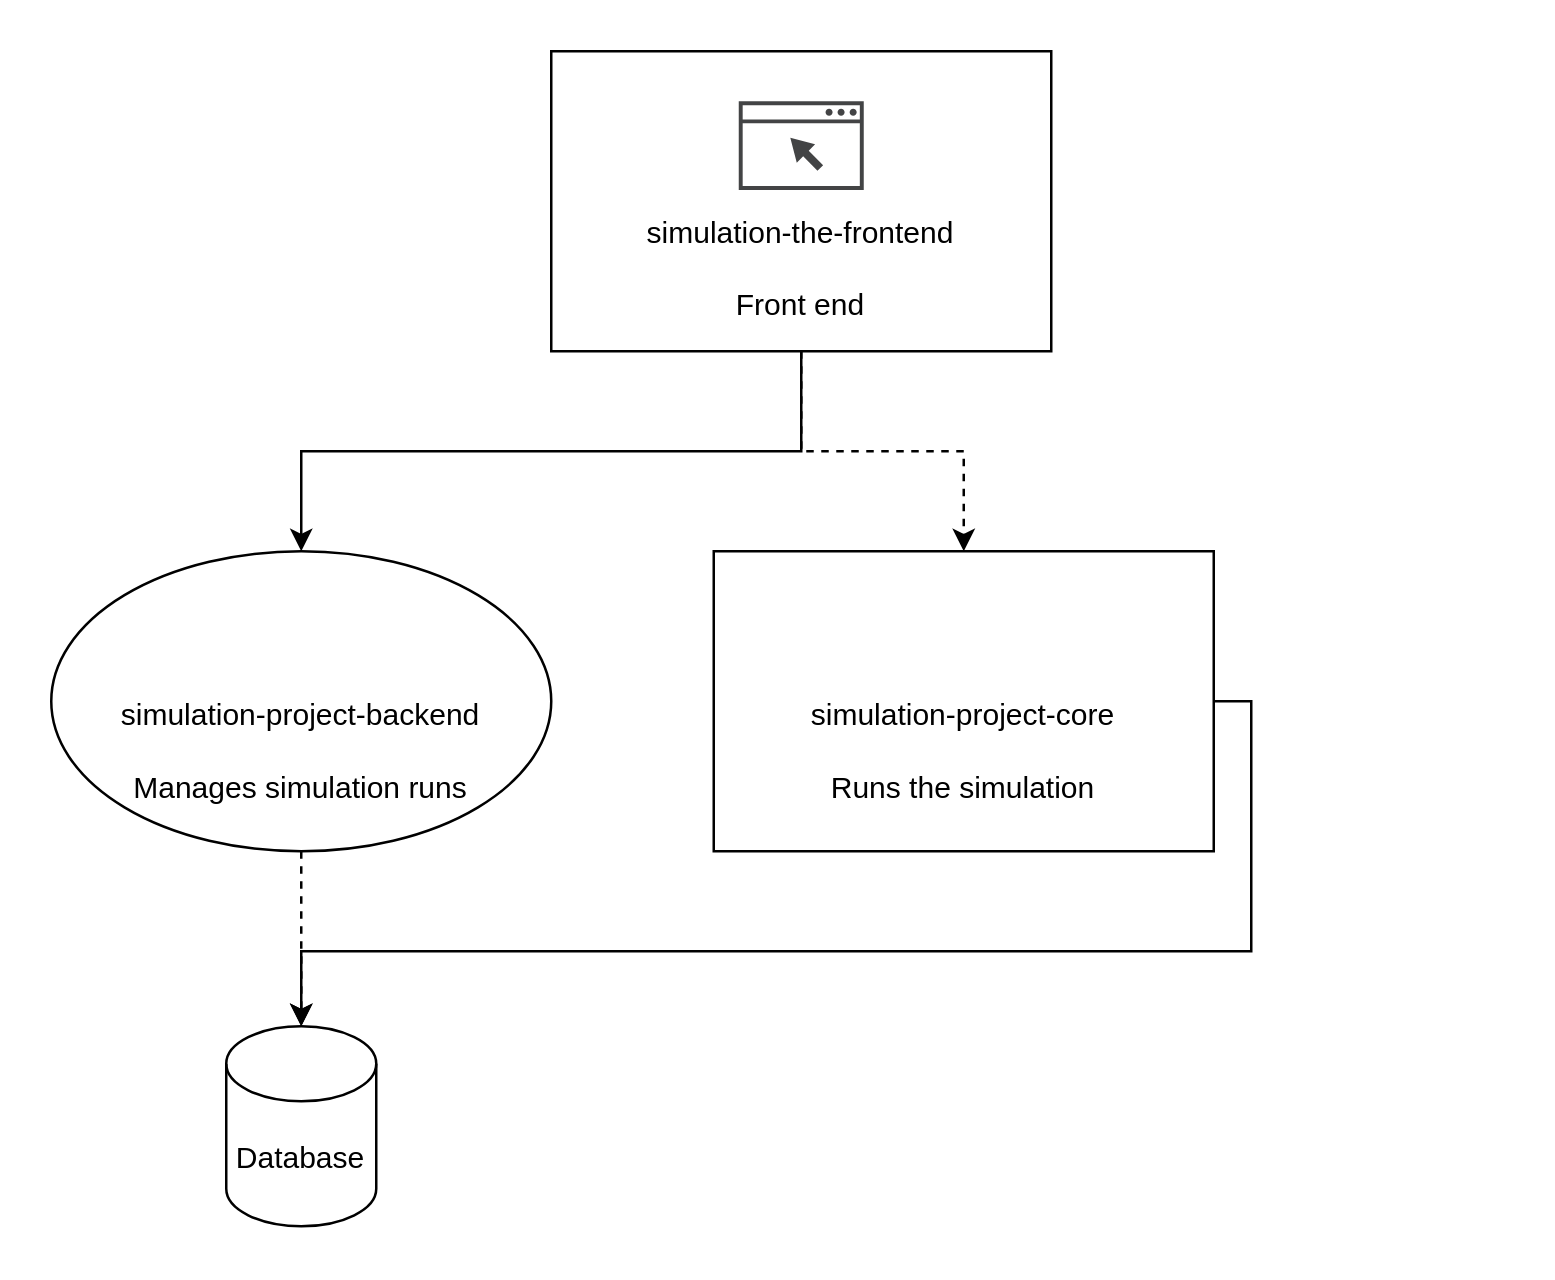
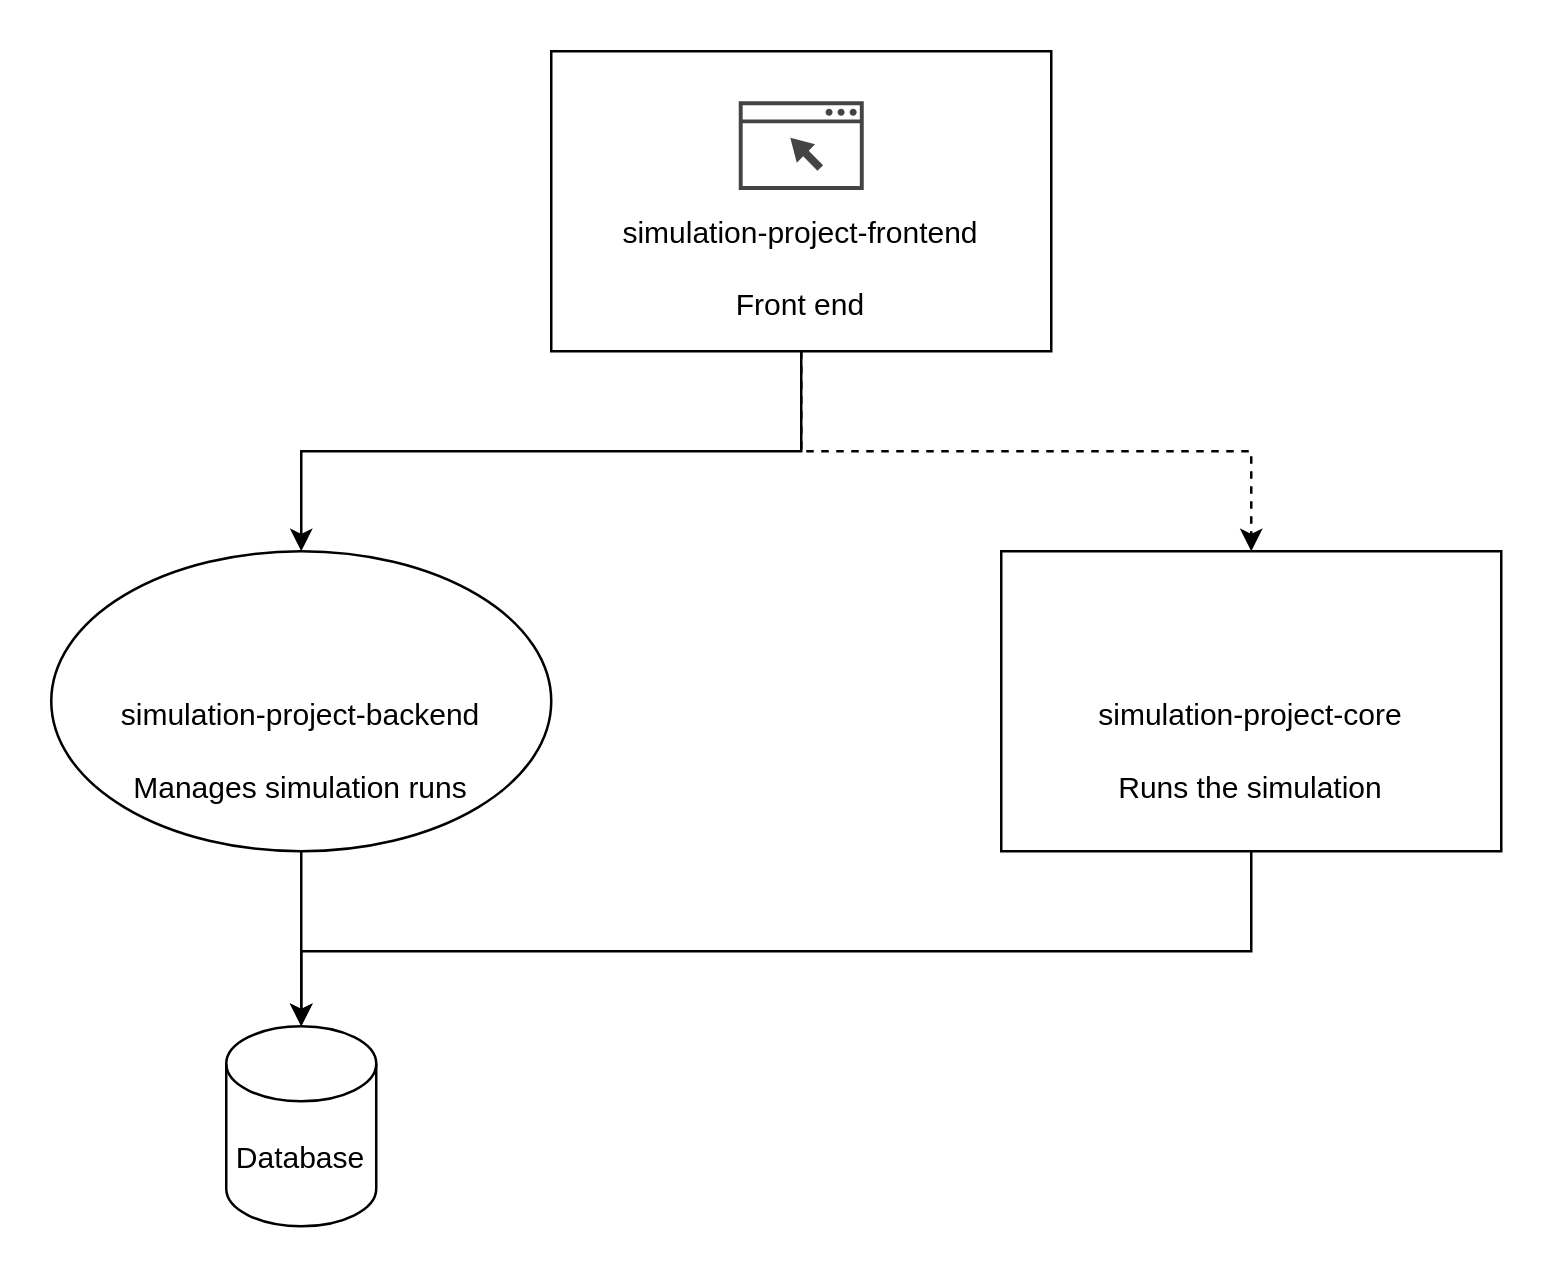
- <mxCell id="4" value="&lt;div&gt;&lt;br&gt;&lt;/div&gt;&lt;div&gt;simulation-the-frontend&lt;/div&gt;&lt;div&gt;&lt;br&gt;&lt;/div&gt;Front end" style="rounded=0;whiteSpace=wrap;html=1;spacingTop=40;" parent="1" vertex="1"><mxGeometry x="220" y="20" width="200" height="120" as="geometry" /></mxCell>
+ <mxCell id="4" value="&lt;div&gt;&lt;br&gt;&lt;/div&gt;&lt;div&gt;simulation-project-frontend&lt;/div&gt;&lt;div&gt;&lt;br&gt;&lt;/div&gt;Front end" style="rounded=0;whiteSpace=wrap;html=1;spacingTop=40;" parent="1" vertex="1"><mxGeometry x="220" y="20" width="200" height="120" as="geometry" /></mxCell>
- <mxCell id="9" value="simulation-project-core&lt;div&gt;&lt;br&gt;&lt;div&gt;Runs the simulation&lt;/div&gt;&lt;/div&gt;" style="rounded=0;whiteSpace=wrap;html=1;spacingTop=40;" parent="1" vertex="1"><mxGeometry x="285" y="220" width="200" height="120" as="geometry" /></mxCell>
+ <mxCell id="9" value="simulation-project-core&lt;div&gt;&lt;br&gt;&lt;div&gt;Runs the simulation&lt;/div&gt;&lt;/div&gt;" style="rounded=0;whiteSpace=wrap;html=1;spacingTop=40;" parent="1" vertex="1"><mxGeometry x="400" y="220" width="200" height="120" as="geometry" /></mxCell>
- <mxCell id="6" style="edgeStyle=orthogonalEdgeStyle;rounded=0;orthogonalLoop=1;jettySize=auto;html=1;dashed=1;" parent="1" source="7" target="10" edge="1"><mxGeometry relative="1" as="geometry" /></mxCell>
+ <mxCell id="6" style="edgeStyle=orthogonalEdgeStyle;rounded=0;orthogonalLoop=1;jettySize=auto;html=1;" parent="1" source="7" target="10" edge="1"><mxGeometry relative="1" as="geometry" /></mxCell>
